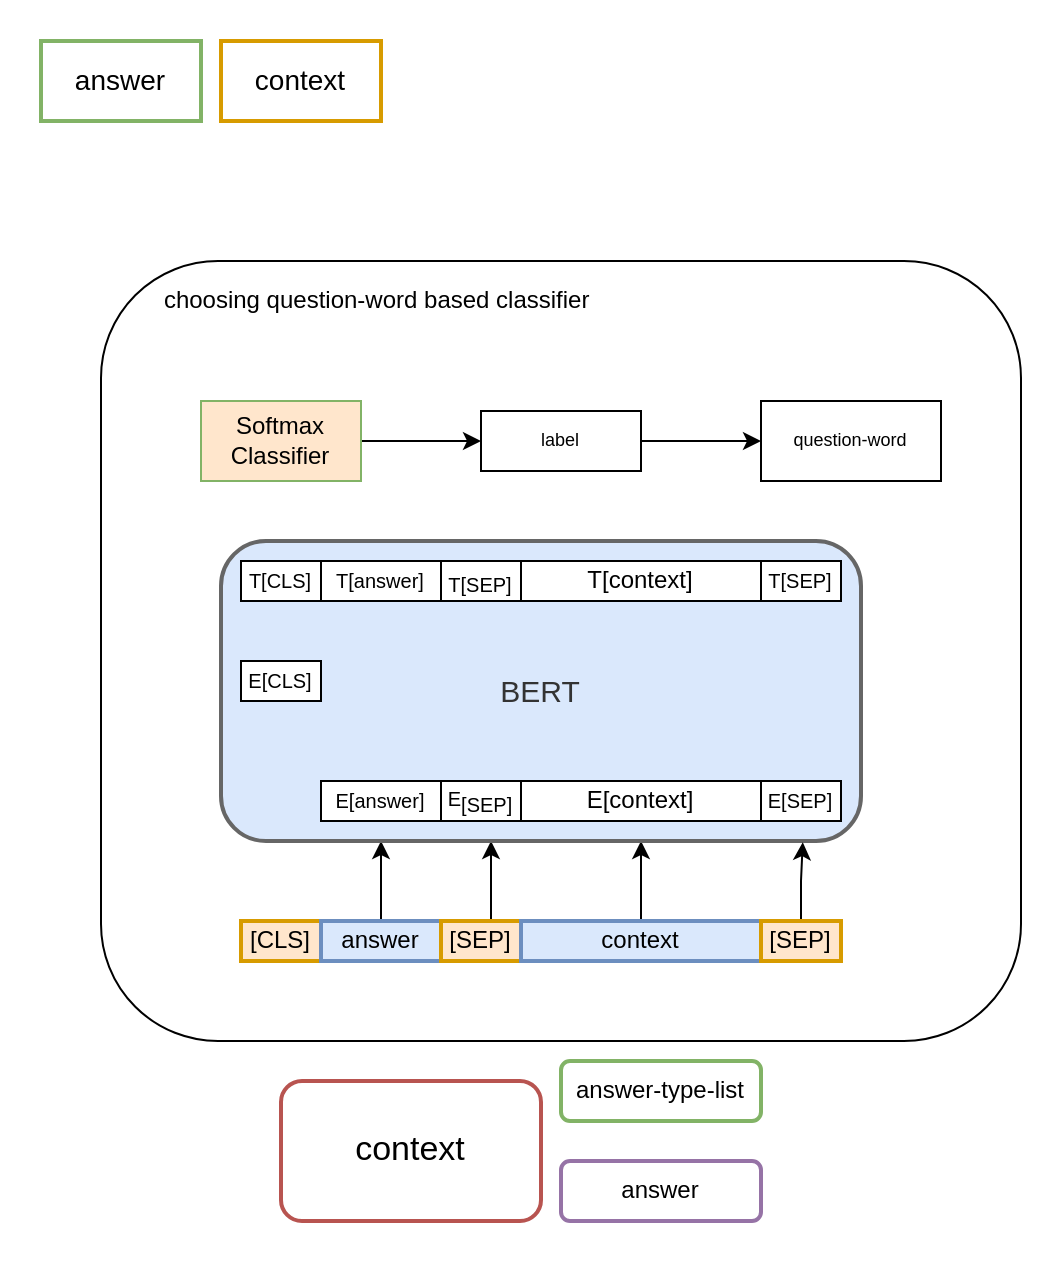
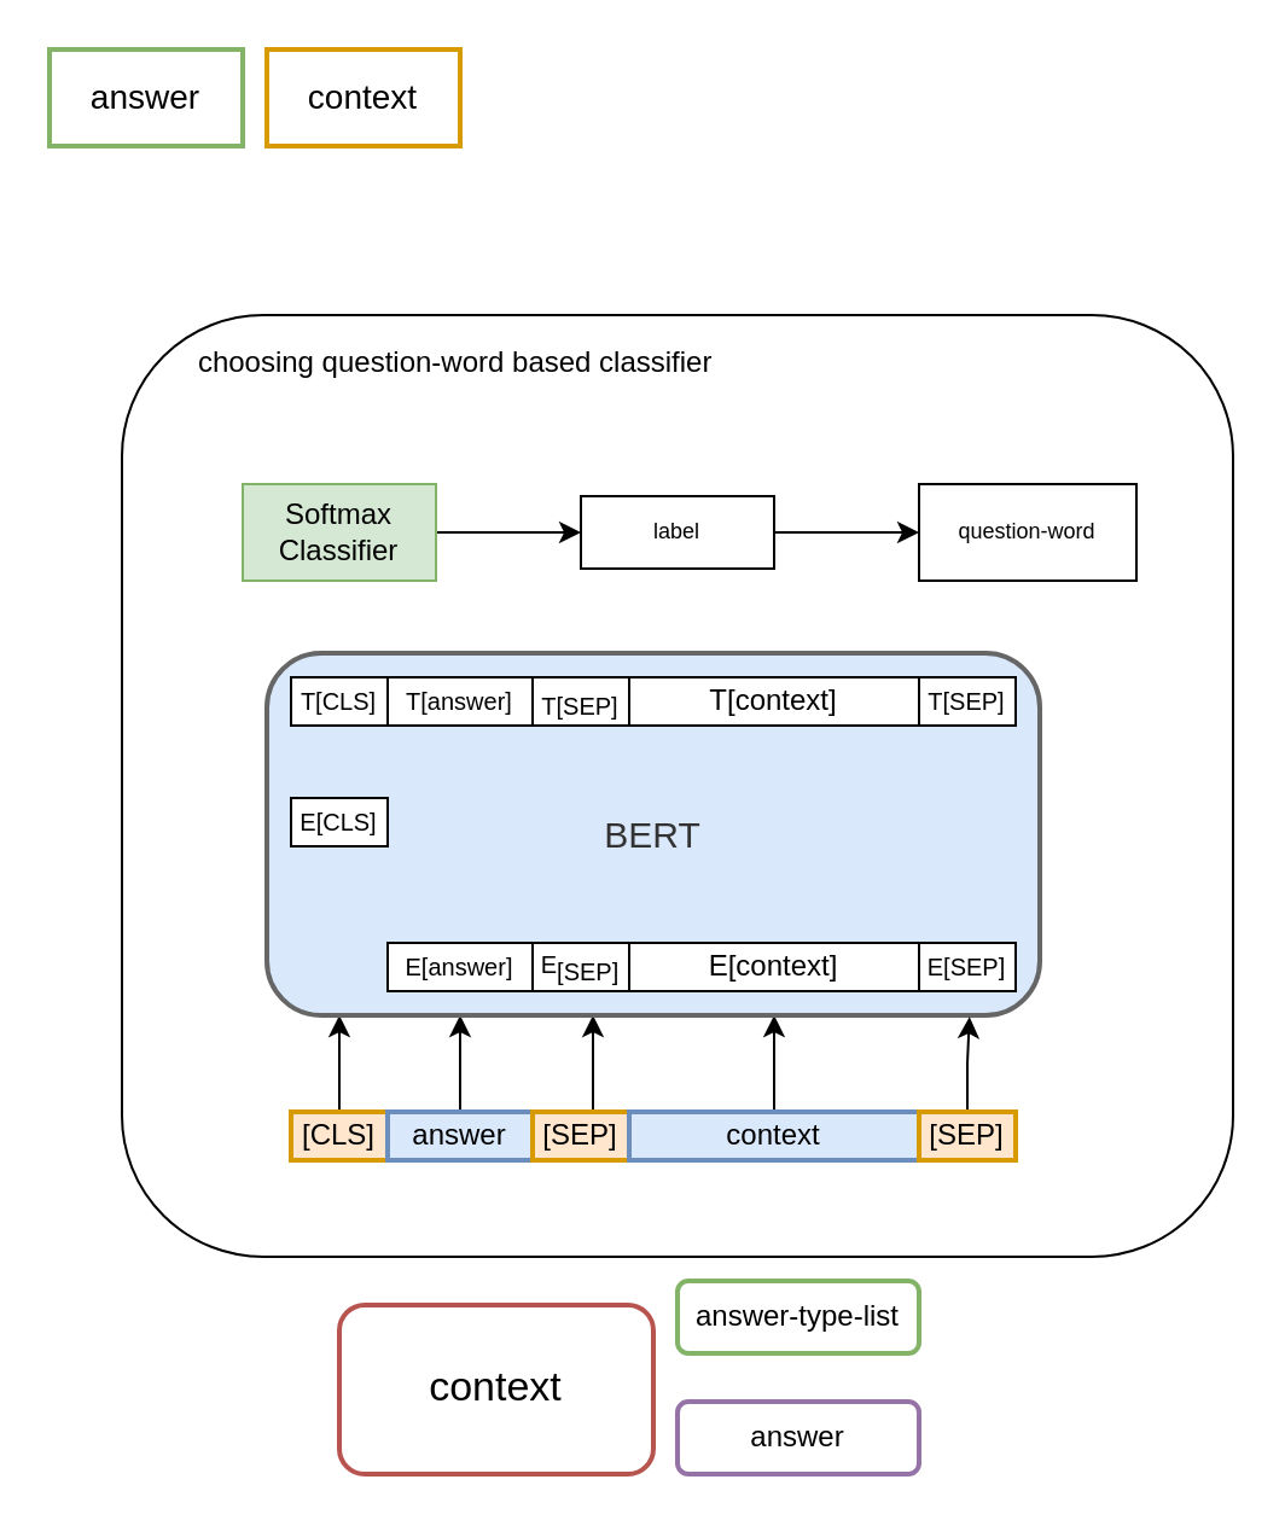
- <mxCell id="28" value="Softmax&lt;br&gt;Classifier" style="whiteSpace=wrap;html=1;rounded=0;strokeWidth=1;fillColor=#ffe6cc;strokeColor=#82b366;" vertex="1" parent="1"><mxGeometry x="100" y="200" width="80" height="40" as="geometry" /></mxCell>
+ <mxCell id="28" value="Softmax&lt;br&gt;Classifier" style="whiteSpace=wrap;html=1;rounded=0;strokeWidth=1;fillColor=#d5e8d4;strokeColor=#82b366;" vertex="1" parent="1"><mxGeometry x="100" y="200" width="80" height="40" as="geometry" /></mxCell>
+ <mxCell id="6" value="" style="edgeStyle=orthogonalEdgeStyle;rounded=0;orthogonalLoop=1;jettySize=auto;html=1;" edge="1" parent="1" source="7" target="14"><mxGeometry relative="1" as="geometry"><Array as="points"><mxPoint x="140" y="430" /><mxPoint x="140" y="430" /></Array></mxGeometry></mxCell>
